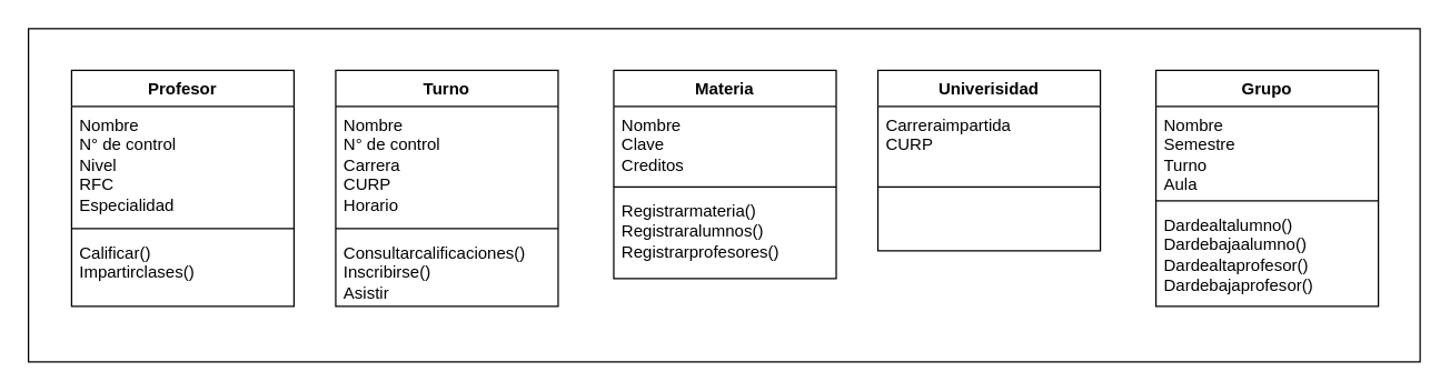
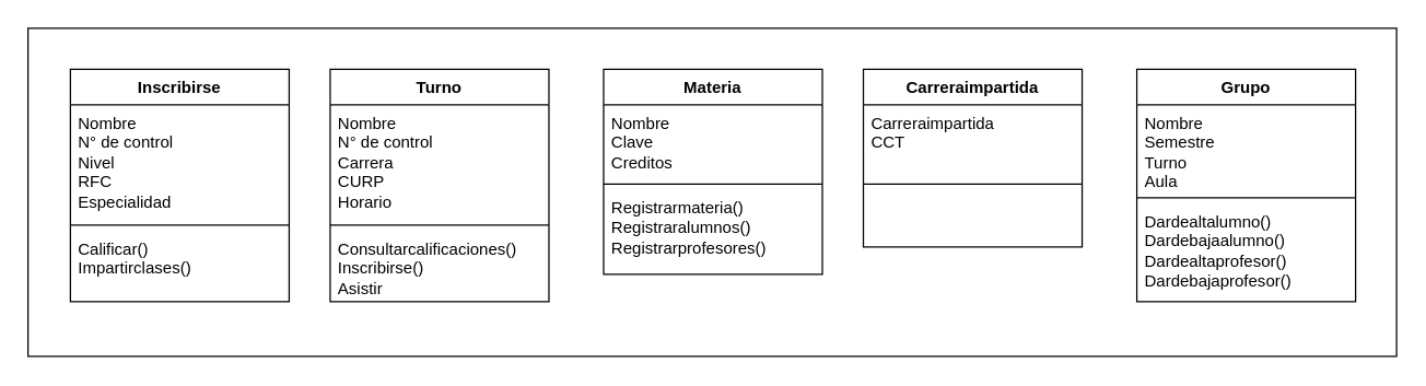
- <mxCell id="3" value="Profesor" style="swimlane;fontStyle=1;align=center;verticalAlign=top;childLayout=stackLayout;horizontal=1;startSize=26;horizontalStack=0;resizeParent=1;resizeParentMax=0;resizeLast=0;collapsible=1;marginBottom=0;whiteSpace=wrap;html=1;" parent="1" vertex="1"><mxGeometry x="51" y="50" width="160" height="170" as="geometry" /></mxCell>
+ <mxCell id="3" value="Inscribirse" style="swimlane;fontStyle=1;align=center;verticalAlign=top;childLayout=stackLayout;horizontal=1;startSize=26;horizontalStack=0;resizeParent=1;resizeParentMax=0;resizeLast=0;collapsible=1;marginBottom=0;whiteSpace=wrap;html=1;" parent="1" vertex="1"><mxGeometry x="51" y="50" width="160" height="170" as="geometry" /></mxCell>
- <mxCell id="19" value="Univerisidad" style="swimlane;fontStyle=1;align=center;verticalAlign=top;childLayout=stackLayout;horizontal=1;startSize=26;horizontalStack=0;resizeParent=1;resizeParentMax=0;resizeLast=0;collapsible=1;marginBottom=0;whiteSpace=wrap;html=1;" parent="1" vertex="1"><mxGeometry x="631" y="50" width="160" height="130" as="geometry" /></mxCell>
+ <mxCell id="19" value="Carreraimpartida" style="swimlane;fontStyle=1;align=center;verticalAlign=top;childLayout=stackLayout;horizontal=1;startSize=26;horizontalStack=0;resizeParent=1;resizeParentMax=0;resizeLast=0;collapsible=1;marginBottom=0;whiteSpace=wrap;html=1;" parent="1" vertex="1"><mxGeometry x="631" y="50" width="160" height="130" as="geometry" /></mxCell>
- <mxCell id="20" value="&lt;div&gt;Carreraimpartida&lt;/div&gt;&lt;div&gt;CURP&lt;/div&gt;&lt;div&gt;&lt;br&gt;&lt;/div&gt;" style="text;strokeColor=none;fillColor=none;align=left;verticalAlign=top;spacingLeft=4;spacingRight=4;overflow=hidden;rotatable=0;points=[[0,0.5],[1,0.5]];portConstraint=eastwest;whiteSpace=wrap;html=1;" parent="19" vertex="1"><mxGeometry y="26" width="160" height="54" as="geometry" /></mxCell>
+ <mxCell id="20" value="&lt;div&gt;Carreraimpartida&lt;/div&gt;&lt;div&gt;CCT&lt;/div&gt;&lt;div&gt;&lt;br&gt;&lt;/div&gt;" style="text;strokeColor=none;fillColor=none;align=left;verticalAlign=top;spacingLeft=4;spacingRight=4;overflow=hidden;rotatable=0;points=[[0,0.5],[1,0.5]];portConstraint=eastwest;whiteSpace=wrap;html=1;" parent="19" vertex="1"><mxGeometry y="26" width="160" height="54" as="geometry" /></mxCell>
